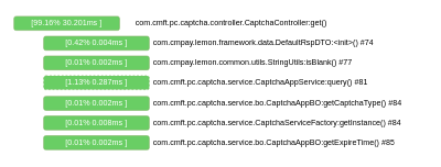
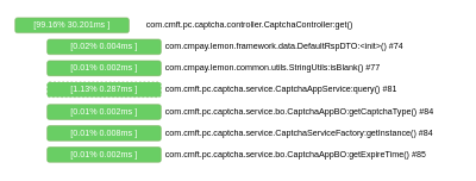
- <mxCell id="4" value="&lt;font color=&quot;#ffffff&quot;&gt;[0.42% 0.004ms ]&lt;/font&gt;" style="rounded=1;whiteSpace=wrap;html=1;fillColor=#69ce64;strokeColor=#82b366;" vertex="1" parent="1"><mxGeometry x="65" y="54.62" width="160" height="21.25" as="geometry" /></mxCell>
+ <mxCell id="4" value="&lt;font color=&quot;#ffffff&quot;&gt;[0.02% 0.004ms ]&lt;/font&gt;" style="rounded=1;whiteSpace=wrap;html=1;fillColor=#69ce64;strokeColor=#82b366;" vertex="1" parent="1"><mxGeometry x="65" y="54.62" width="160" height="21.25" as="geometry" /></mxCell>
